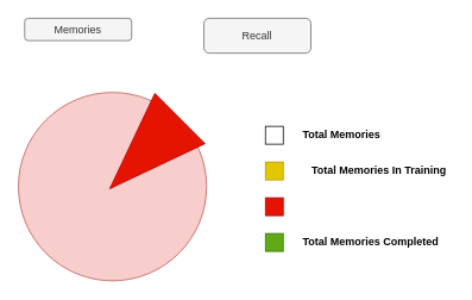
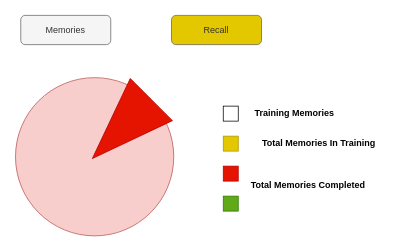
- <mxCell id="2" value="Memories" style="rounded=1;whiteSpace=wrap;html=1;fillColor=#f5f5f5;fontColor=#333333;strokeColor=#666666;" vertex="1" parent="1"><mxGeometry x="27" y="20" width="120" height="25" as="geometry" /></mxCell>
+ <mxCell id="2" value="Memories" style="rounded=1;whiteSpace=wrap;html=1;fillColor=#f5f5f5;fontColor=#333333;strokeColor=#666666;" vertex="1" parent="1"><mxGeometry x="27" y="20" width="120" height="39" as="geometry" /></mxCell>
- <mxCell id="3" value="Recall" style="rounded=1;whiteSpace=wrap;html=1;fillColor=#f5f5f5;fontColor=#333333;strokeColor=#666666;" vertex="1" parent="1"><mxGeometry x="228" y="20" width="120" height="39" as="geometry" /></mxCell>
+ <mxCell id="3" value="Recall" style="rounded=1;whiteSpace=wrap;html=1;fillColor=#e3c800;fontColor=#333333;strokeColor=#666666;" vertex="1" parent="1"><mxGeometry x="228" y="20" width="120" height="39" as="geometry" /></mxCell>
- <mxCell id="4" value="&lt;font color=&quot;#000000&quot;&gt;Total Memories&lt;/font&gt;" style="text;html=1;strokeColor=none;fillColor=none;align=left;verticalAlign=middle;whiteSpace=wrap;rounded=0;fontStyle=1" vertex="1" parent="1"><mxGeometry x="337" y="141" width="160" height="20" as="geometry" /></mxCell>
+ <mxCell id="4" value="&lt;font color=&quot;#000000&quot;&gt;Training Memories&lt;/font&gt;" style="text;html=1;strokeColor=none;fillColor=none;align=left;verticalAlign=middle;whiteSpace=wrap;rounded=0;fontStyle=1" vertex="1" parent="1"><mxGeometry x="337" y="141" width="160" height="20" as="geometry" /></mxCell>
- <mxCell id="6" value="&lt;font color=&quot;#000000&quot;&gt;Total Memories Completed&lt;/font&gt;" style="text;html=1;strokeColor=none;fillColor=none;align=left;verticalAlign=middle;whiteSpace=wrap;rounded=0;fontStyle=1" vertex="1" parent="1"><mxGeometry x="337" y="261" width="160" height="20" as="geometry" /></mxCell>
+ <mxCell id="6" value="&lt;font color=&quot;#000000&quot;&gt;Total Memories Completed&lt;/font&gt;" style="text;html=1;strokeColor=none;fillColor=none;align=left;verticalAlign=middle;whiteSpace=wrap;rounded=0;fontStyle=1" vertex="1" parent="1"><mxGeometry x="332" y="236" width="160" height="20" as="geometry" /></mxCell>
